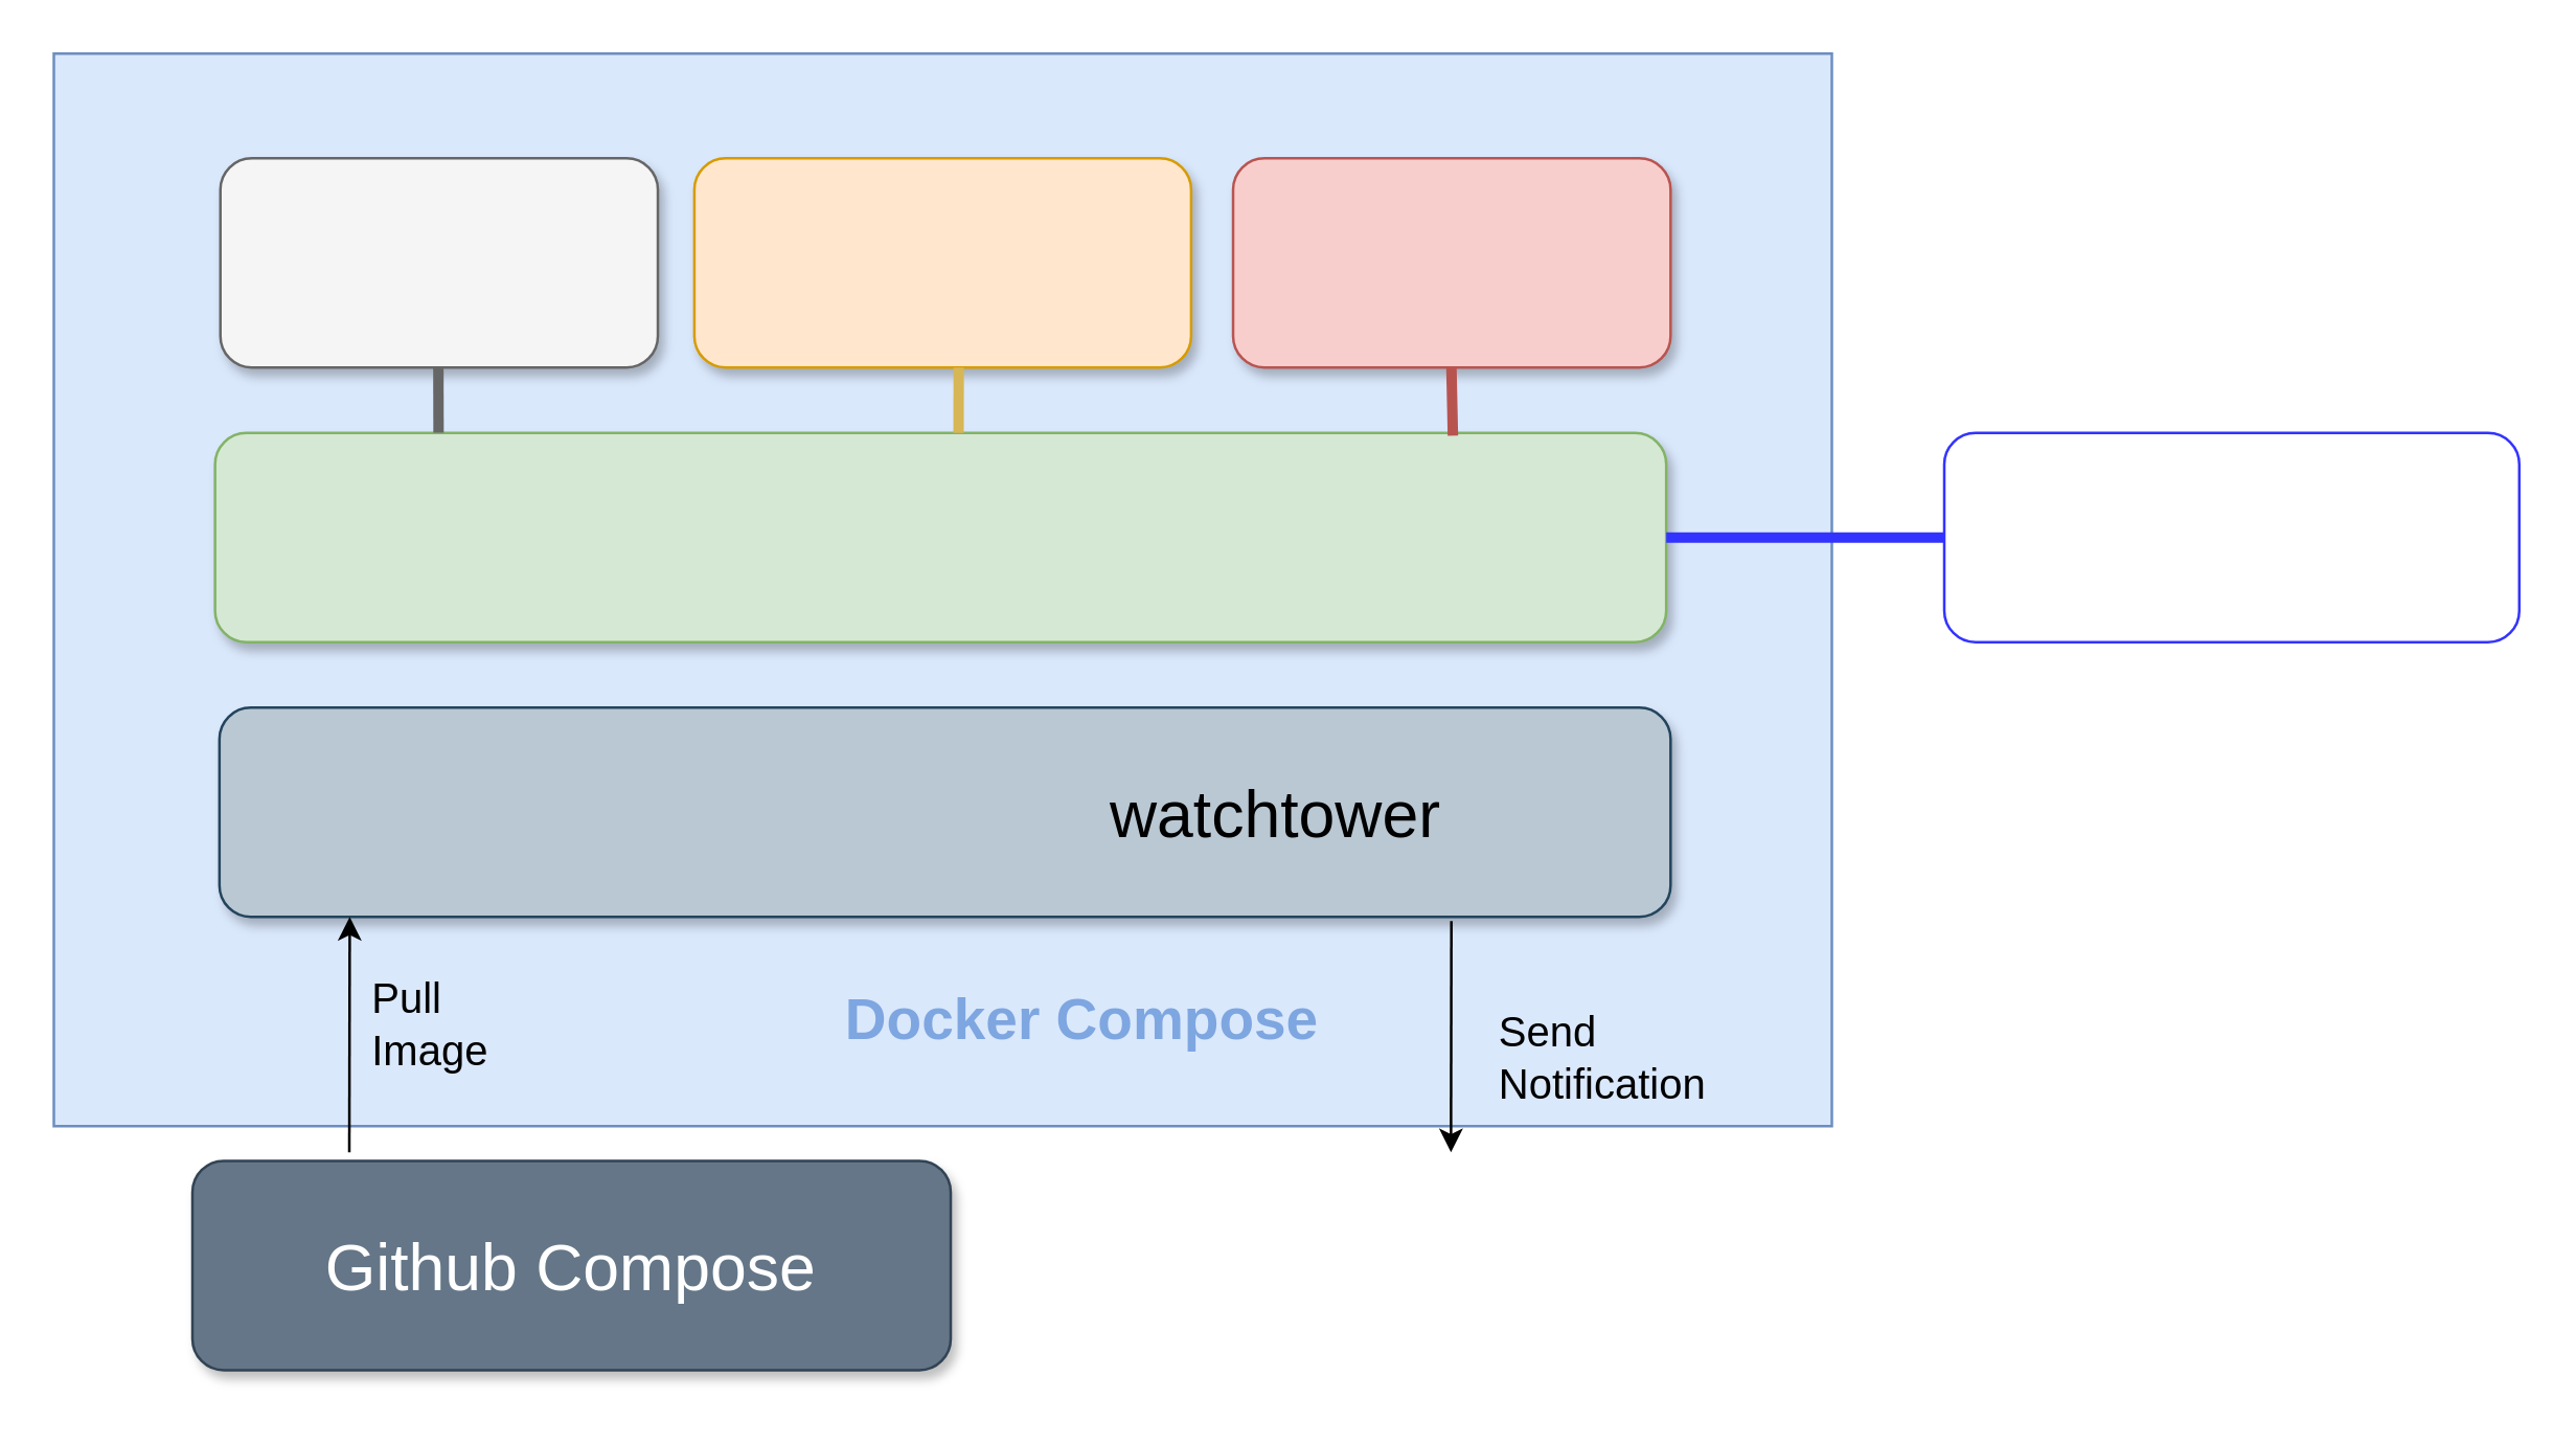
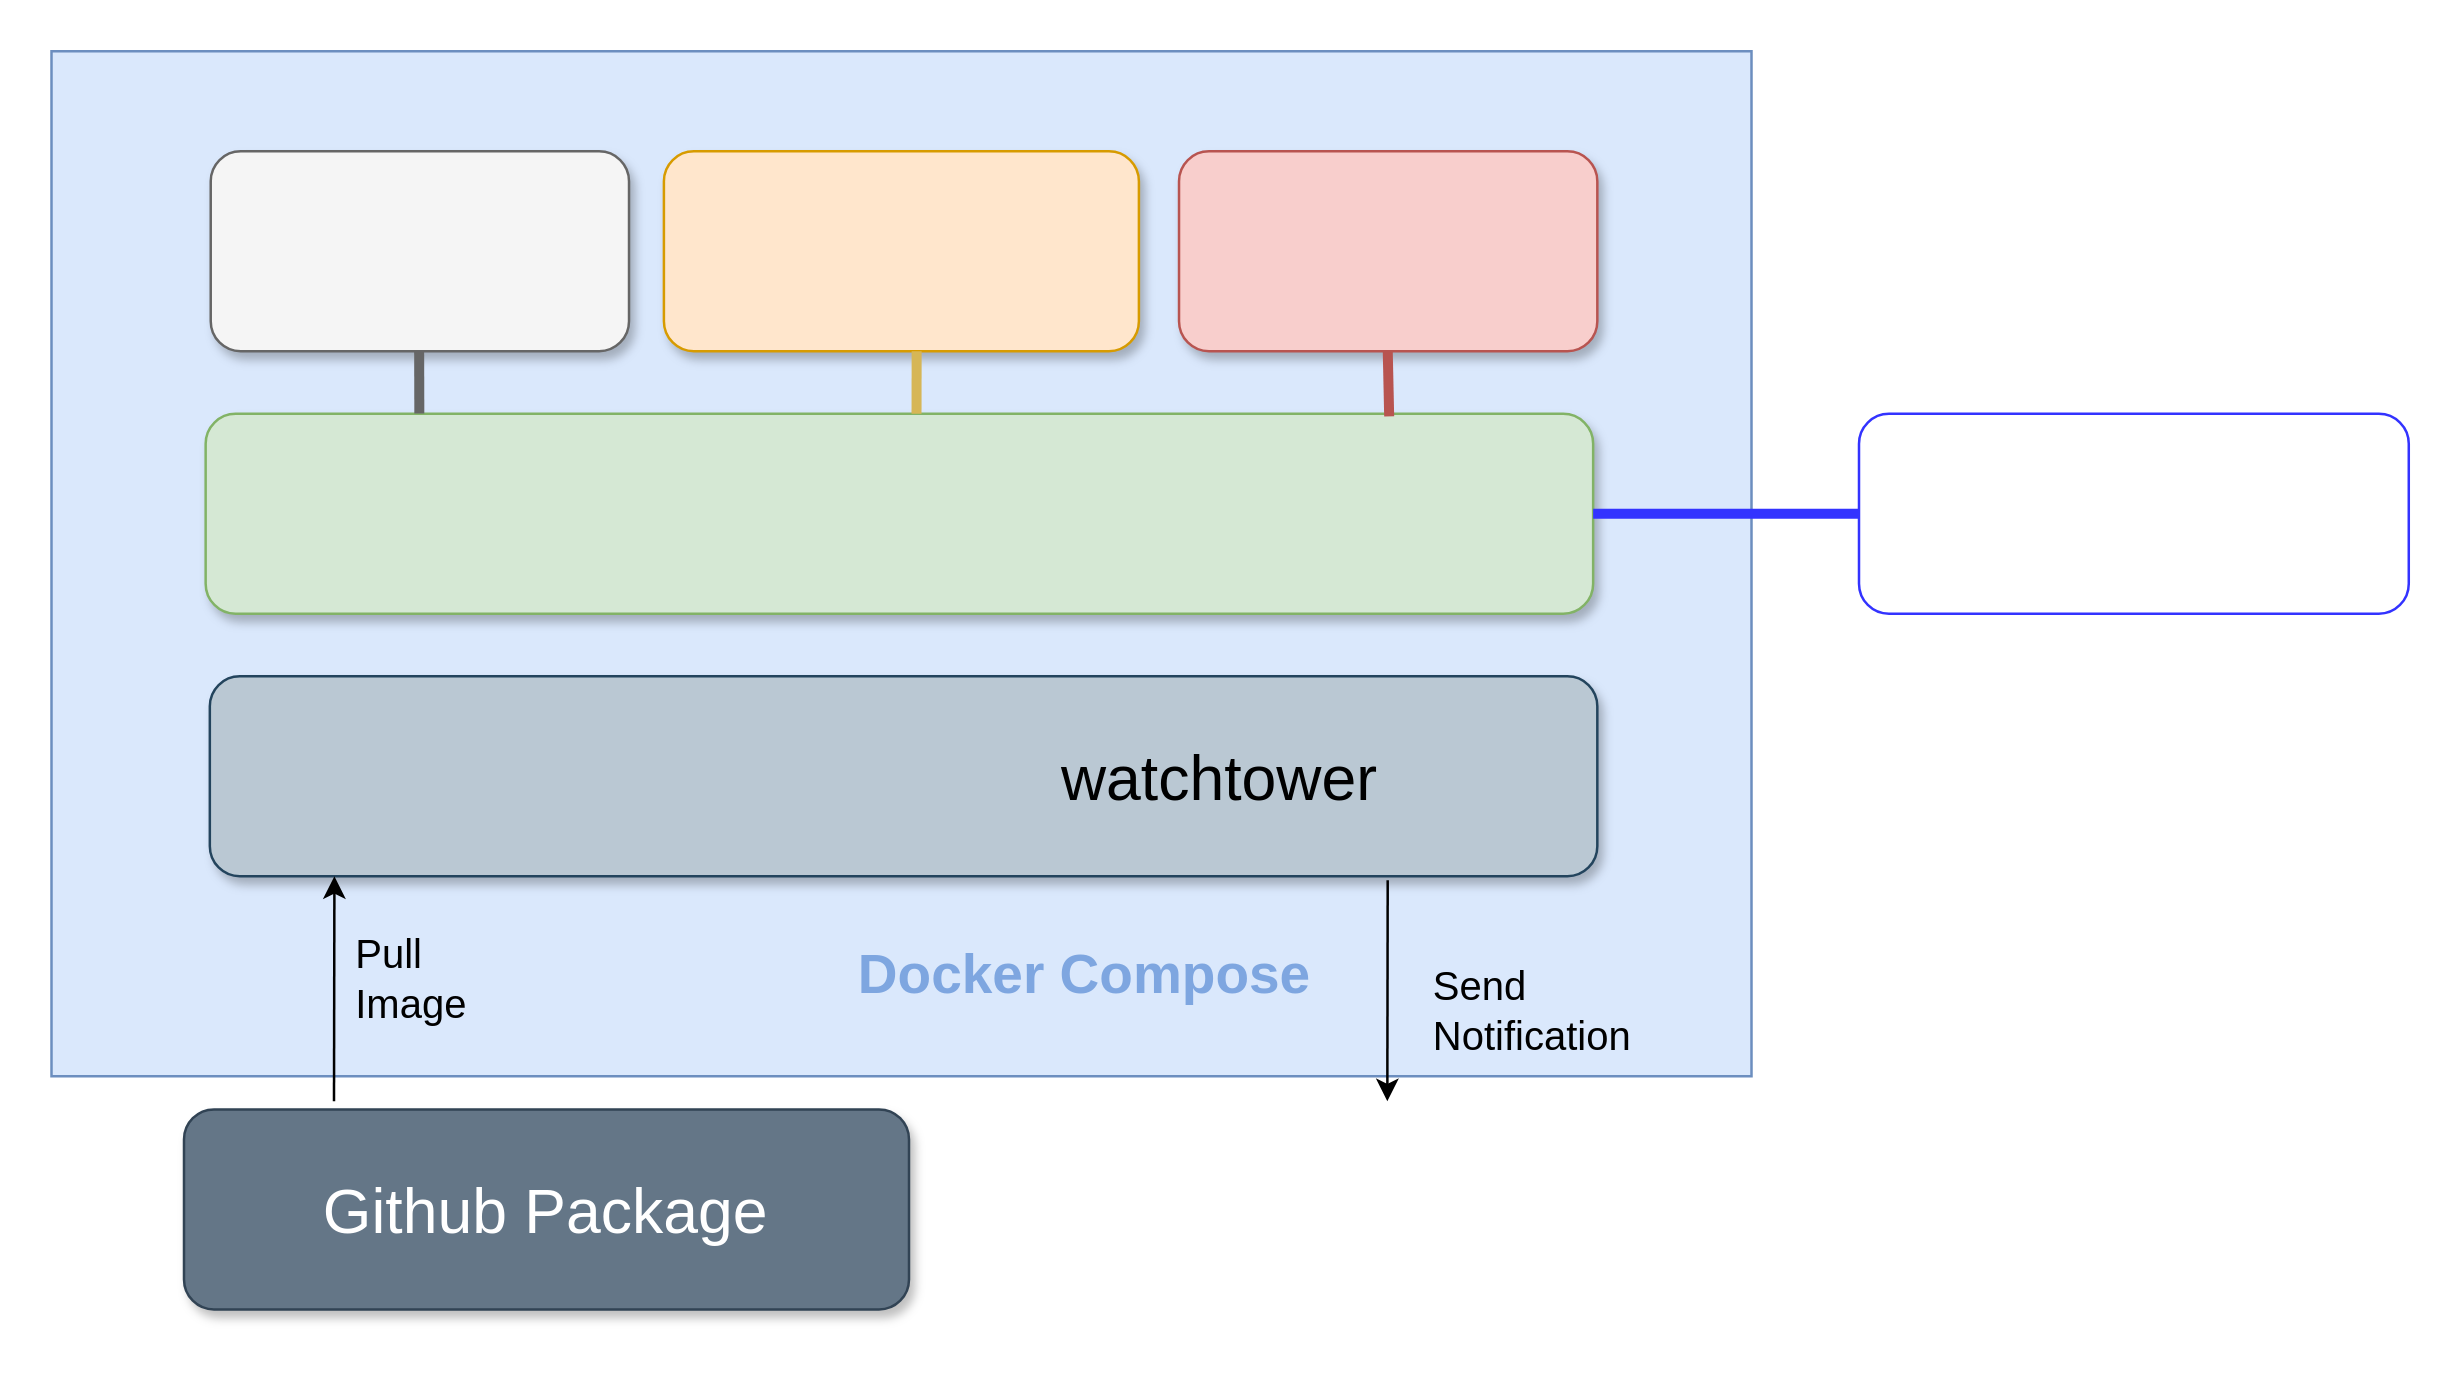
- <mxCell id="27" value="&lt;font size=&quot;1&quot; color=&quot;#7ea6e0&quot;&gt;&lt;b style=&quot;font-size: 22px&quot;&gt;Docker Compose&lt;/b&gt;&lt;/font&gt;" style="text;html=1;align=center;verticalAlign=middle;resizable=0;points=[];autosize=1;" vertex="1" parent="1"><mxGeometry x="313" y="380" width="200" height="20" as="geometry" /></mxCell>
+ <mxCell id="27" value="&lt;font size=&quot;1&quot; color=&quot;#7ea6e0&quot;&gt;&lt;b style=&quot;font-size: 22px&quot;&gt;Docker Compose&lt;/b&gt;&lt;/font&gt;" style="text;html=1;align=center;verticalAlign=middle;resizable=0;points=[];autosize=1;" vertex="1" parent="1"><mxGeometry x="333" y="380" width="200" height="20" as="geometry" /></mxCell>
- <mxCell id="14" value="&lt;font style=&quot;font-size: 25px&quot;&gt;Github Compose&lt;/font&gt;" style="rounded=1;whiteSpace=wrap;html=1;fillColor=#647687;strokeColor=#314354;fontColor=#ffffff;shadow=1;" vertex="1" parent="1"><mxGeometry x="73" y="443.25" width="290" height="80" as="geometry" /></mxCell>
+ <mxCell id="14" value="&lt;font style=&quot;font-size: 25px&quot;&gt;Github Package&lt;/font&gt;" style="rounded=1;whiteSpace=wrap;html=1;fillColor=#647687;strokeColor=#314354;fontColor=#ffffff;shadow=1;" vertex="1" parent="1"><mxGeometry x="73" y="443.25" width="290" height="80" as="geometry" /></mxCell>
